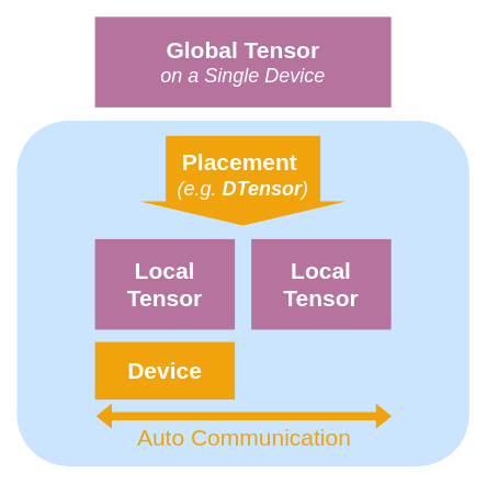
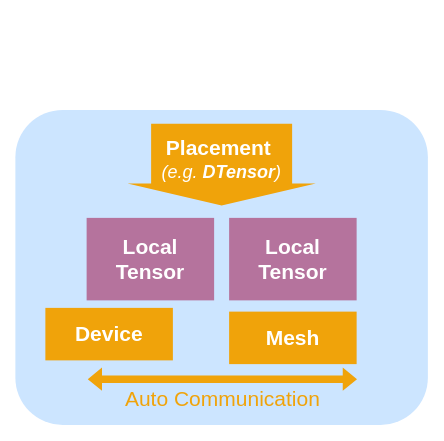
- <mxCell id="5" value="&lt;font style=&quot;border-color: var(--border-color); font-weight: 700; font-size: 28px;&quot;&gt;Global Tensor&lt;/font&gt;&lt;br style=&quot;border-color: var(--border-color); font-weight: 700;&quot;&gt;&lt;i&gt;on&amp;nbsp;a&amp;nbsp;Single Device&lt;/i&gt;" style="rounded=1;whiteSpace=wrap;html=1;fontSize=24;fillColor=#B5739D;strokeColor=none;verticalAlign=middle;arcSize=0;fontColor=#FFFFFF;" parent="1" vertex="1"><mxGeometry x="115" y="20" width="360" height="110" as="geometry" /></mxCell>
- <mxCell id="9" value="&lt;b&gt;&lt;font style=&quot;font-size: 28px;&quot;&gt;Device&lt;/font&gt;&lt;/b&gt;" style="rounded=1;whiteSpace=wrap;html=1;fontSize=24;fillColor=#f0a30a;strokeColor=none;verticalAlign=middle;arcSize=0;fontColor=#FFFFFF;" parent="1" vertex="1"><mxGeometry x="115" y="415" width="170" height="70" as="geometry" /></mxCell>
+ <mxCell id="9" value="&lt;b&gt;&lt;font style=&quot;font-size: 28px;&quot;&gt;Device&lt;/font&gt;&lt;/b&gt;" style="rounded=1;whiteSpace=wrap;html=1;fontSize=24;fillColor=#f0a30a;strokeColor=none;verticalAlign=middle;arcSize=0;fontColor=#FFFFFF;" parent="1" vertex="1"><mxGeometry x="60" y="410" width="170" height="70" as="geometry" /></mxCell>
+ <mxCell id="10" value="&lt;b&gt;&lt;font style=&quot;font-size: 28px;&quot;&gt;Mesh&lt;/font&gt;&lt;/b&gt;" style="rounded=1;whiteSpace=wrap;html=1;fontSize=24;fillColor=#f0a30a;strokeColor=none;verticalAlign=middle;arcSize=0;fontColor=#FFFFFF;" parent="1" vertex="1"><mxGeometry x="305" y="415" width="170" height="70" as="geometry" /></mxCell>
